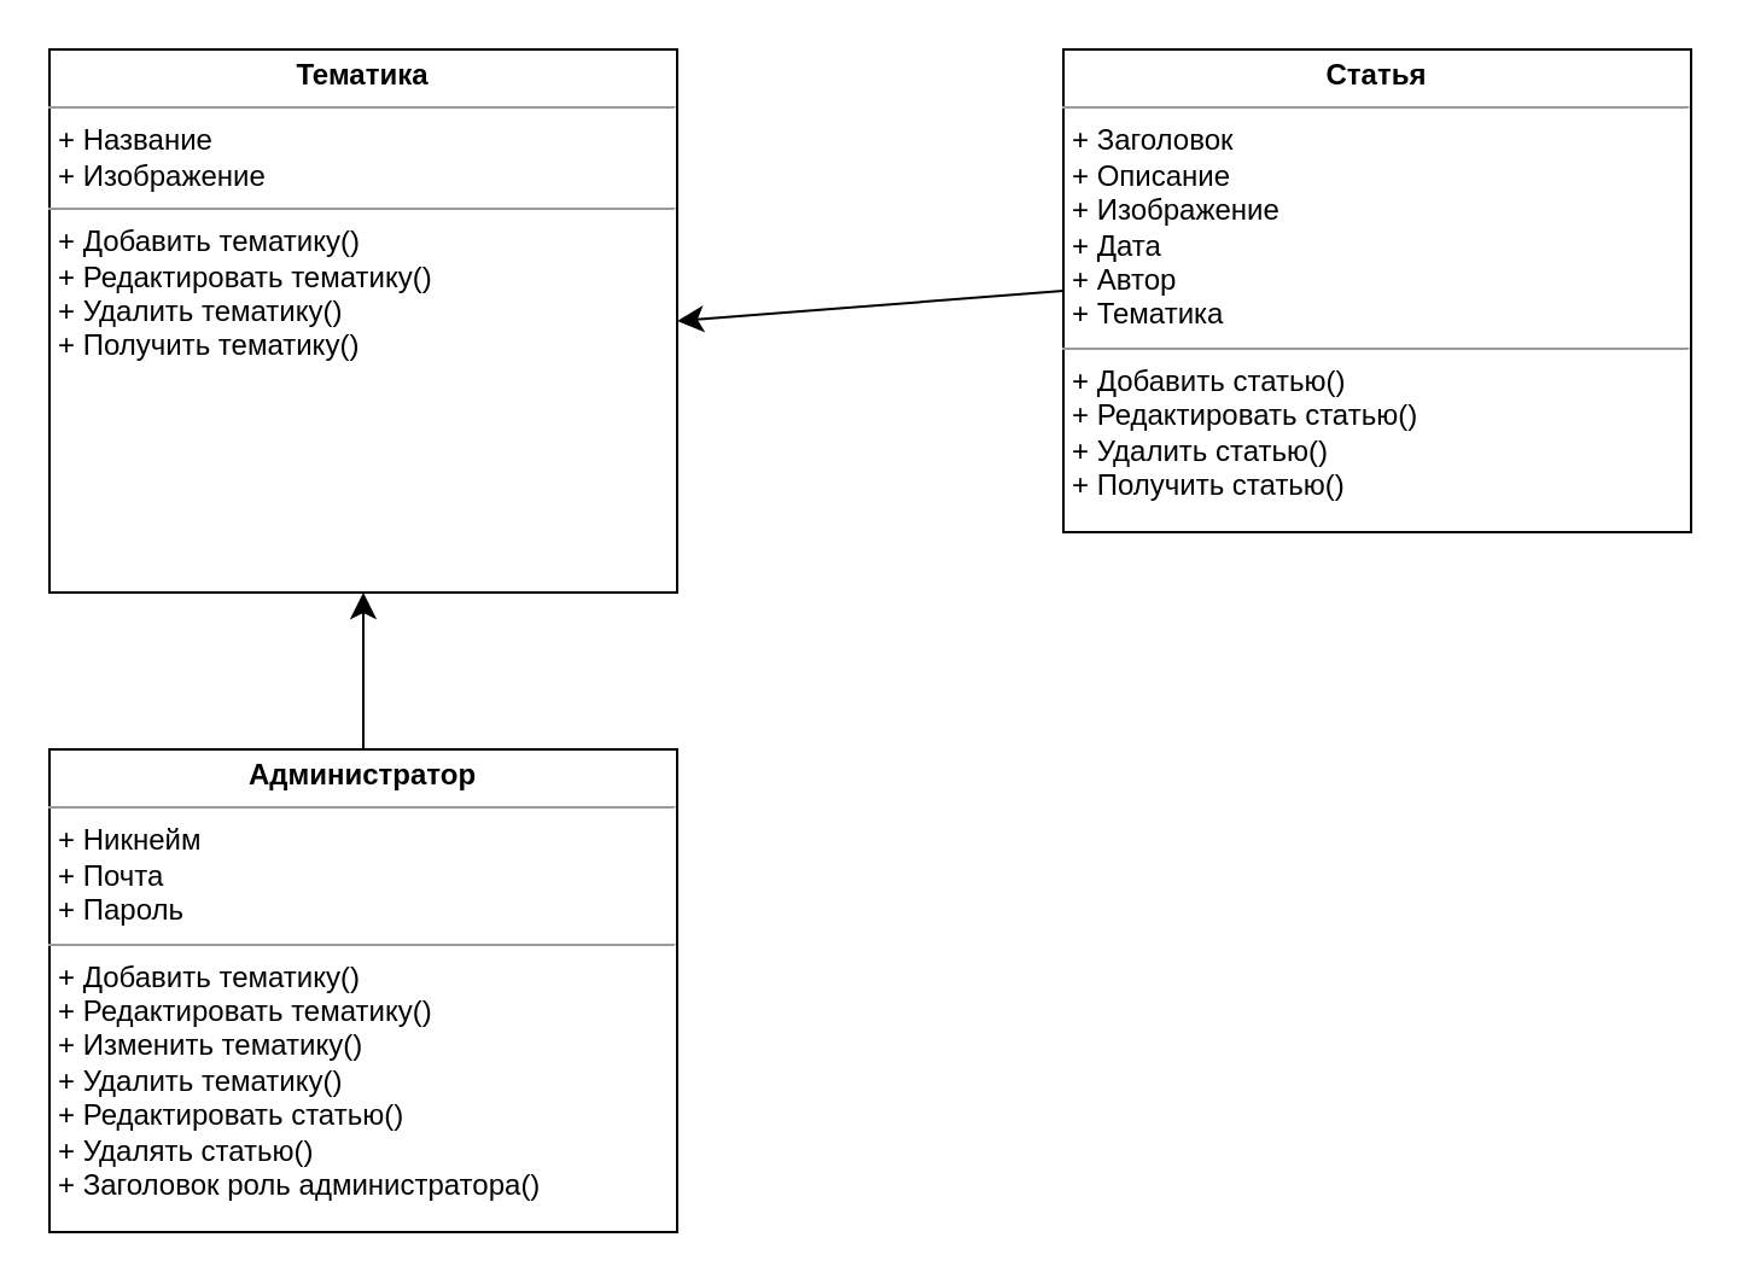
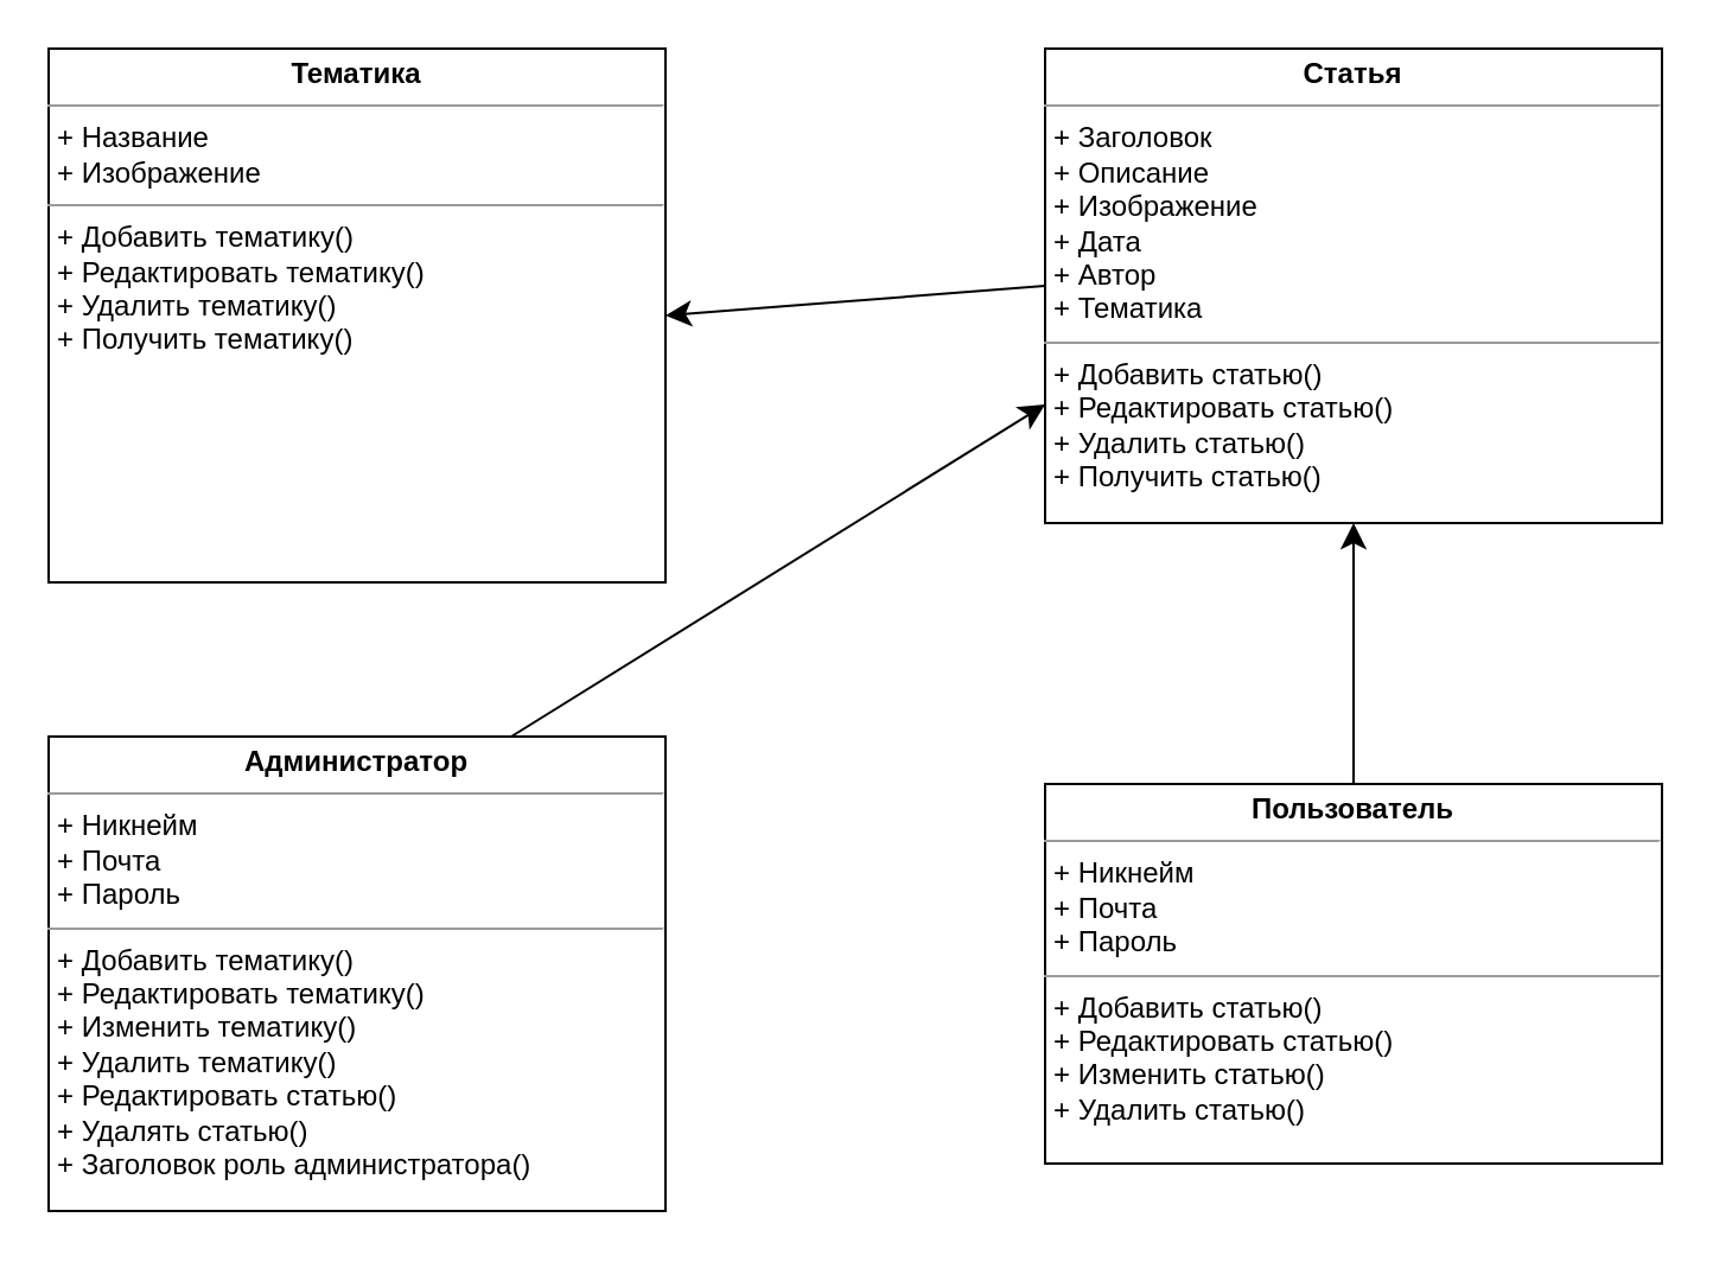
+ <mxCell id="8" value="" style="endArrow=classic;endFill=1;endSize=8;html=1;rounded=0;entryX=0;entryY=0.75;entryDx=0;entryDy=0;exitX=0.75;exitY=0;exitDx=0;exitDy=0;" edge="1" parent="1" source="2" target="4"><mxGeometry width="160" relative="1" as="geometry"><mxPoint x="221" y="320" as="sourcePoint" /><mxPoint x="221" y="170" as="targetPoint" /></mxGeometry></mxCell>
+ <mxCell id="7" value="" style="endArrow=classic;endFill=1;endSize=8;html=1;rounded=0;entryX=0.5;entryY=1;entryDx=0;entryDy=0;exitX=0.5;exitY=0;exitDx=0;exitDy=0;" edge="1" parent="1" source="3" target="4"><mxGeometry width="160" relative="1" as="geometry"><mxPoint x="355" y="330" as="sourcePoint" /><mxPoint x="375" y="180" as="targetPoint" /></mxGeometry></mxCell>
- <mxCell id="6" value="" style="endArrow=classic;endFill=1;endSize=8;html=1;rounded=0;entryX=0.5;entryY=1;entryDx=0;entryDy=0;exitX=0.5;exitY=0;exitDx=0;exitDy=0;" edge="1" parent="1" source="2" target="5"><mxGeometry width="160" relative="1" as="geometry"><mxPoint x="301" y="270" as="sourcePoint" /><mxPoint x="461" y="270" as="targetPoint" /></mxGeometry></mxCell>
+ <mxCell id="3" value="&lt;p style=&quot;margin:0px;margin-top:4px;text-align:center;&quot;&gt;&lt;b&gt;Пользователь&lt;/b&gt;&lt;/p&gt;&lt;hr size=&quot;1&quot;&gt;&lt;p style=&quot;margin:0px;margin-left:4px;&quot;&gt;+ Никнейм&lt;/p&gt;&lt;p style=&quot;margin:0px;margin-left:4px;&quot;&gt;+ Почта&lt;/p&gt;&lt;p style=&quot;margin:0px;margin-left:4px;&quot;&gt;+ Пароль&lt;/p&gt;&lt;hr size=&quot;1&quot;&gt;&lt;p style=&quot;margin:0px;margin-left:4px;&quot;&gt;+ Добавить статью()&lt;/p&gt;&lt;p style=&quot;margin:0px;margin-left:4px;&quot;&gt;+ Редактировать статью()&lt;/p&gt;&lt;p style=&quot;margin:0px;margin-left:4px;&quot;&gt;+ Изменить статью()&lt;/p&gt;&lt;p style=&quot;margin:0px;margin-left:4px;&quot;&gt;+ Удалить статью()&lt;/p&gt;&lt;p style=&quot;margin:0px;margin-left:4px;&quot;&gt;&lt;br&gt;&lt;/p&gt;" style="verticalAlign=top;align=left;overflow=fill;fontSize=12;fontFamily=Helvetica;html=1;whiteSpace=wrap;" vertex="1" parent="1"><mxGeometry x="440" y="330" width="260" height="160" as="geometry" /></mxCell>
